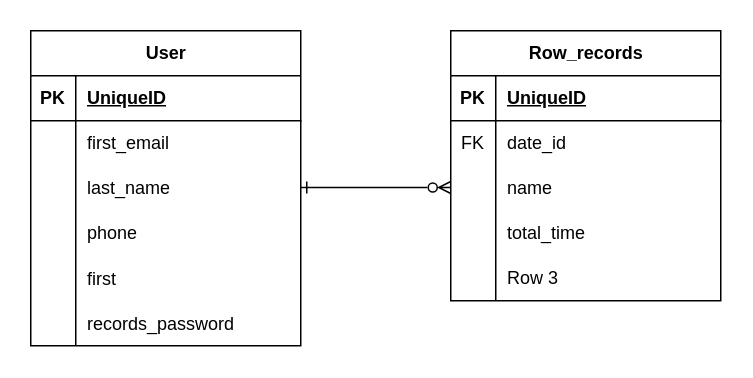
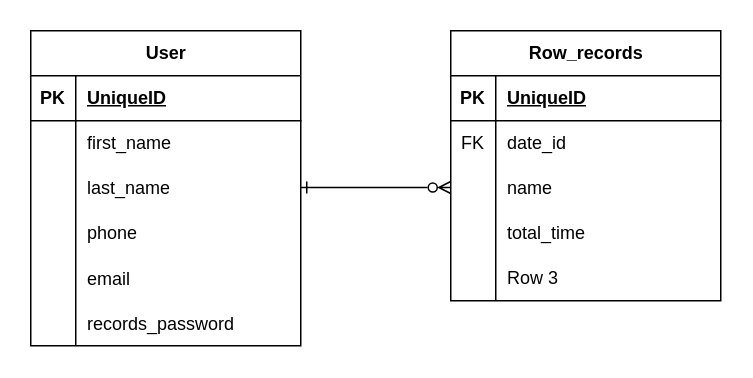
- <mxCell id="8" value="first_email" style="shape=partialRectangle;connectable=0;fillColor=none;top=0;left=0;bottom=0;right=0;align=left;spacingLeft=6;overflow=hidden;whiteSpace=wrap;html=1;" parent="6" vertex="1"><mxGeometry x="30" width="150" height="30" as="geometry"><mxRectangle width="150" height="30" as="alternateBounds" /></mxGeometry></mxCell>
+ <mxCell id="8" value="first_name" style="shape=partialRectangle;connectable=0;fillColor=none;top=0;left=0;bottom=0;right=0;align=left;spacingLeft=6;overflow=hidden;whiteSpace=wrap;html=1;" parent="6" vertex="1"><mxGeometry x="30" width="150" height="30" as="geometry"><mxRectangle width="150" height="30" as="alternateBounds" /></mxGeometry></mxCell>
- <mxCell id="17" value="first" style="shape=partialRectangle;connectable=0;fillColor=none;top=0;left=0;bottom=0;right=0;align=left;spacingLeft=6;overflow=hidden;" parent="15" vertex="1"><mxGeometry x="30" width="150" height="30" as="geometry"><mxRectangle width="150" height="30" as="alternateBounds" /></mxGeometry></mxCell>
+ <mxCell id="17" value="email" style="shape=partialRectangle;connectable=0;fillColor=none;top=0;left=0;bottom=0;right=0;align=left;spacingLeft=6;overflow=hidden;" parent="15" vertex="1"><mxGeometry x="30" width="150" height="30" as="geometry"><mxRectangle width="150" height="30" as="alternateBounds" /></mxGeometry></mxCell>
